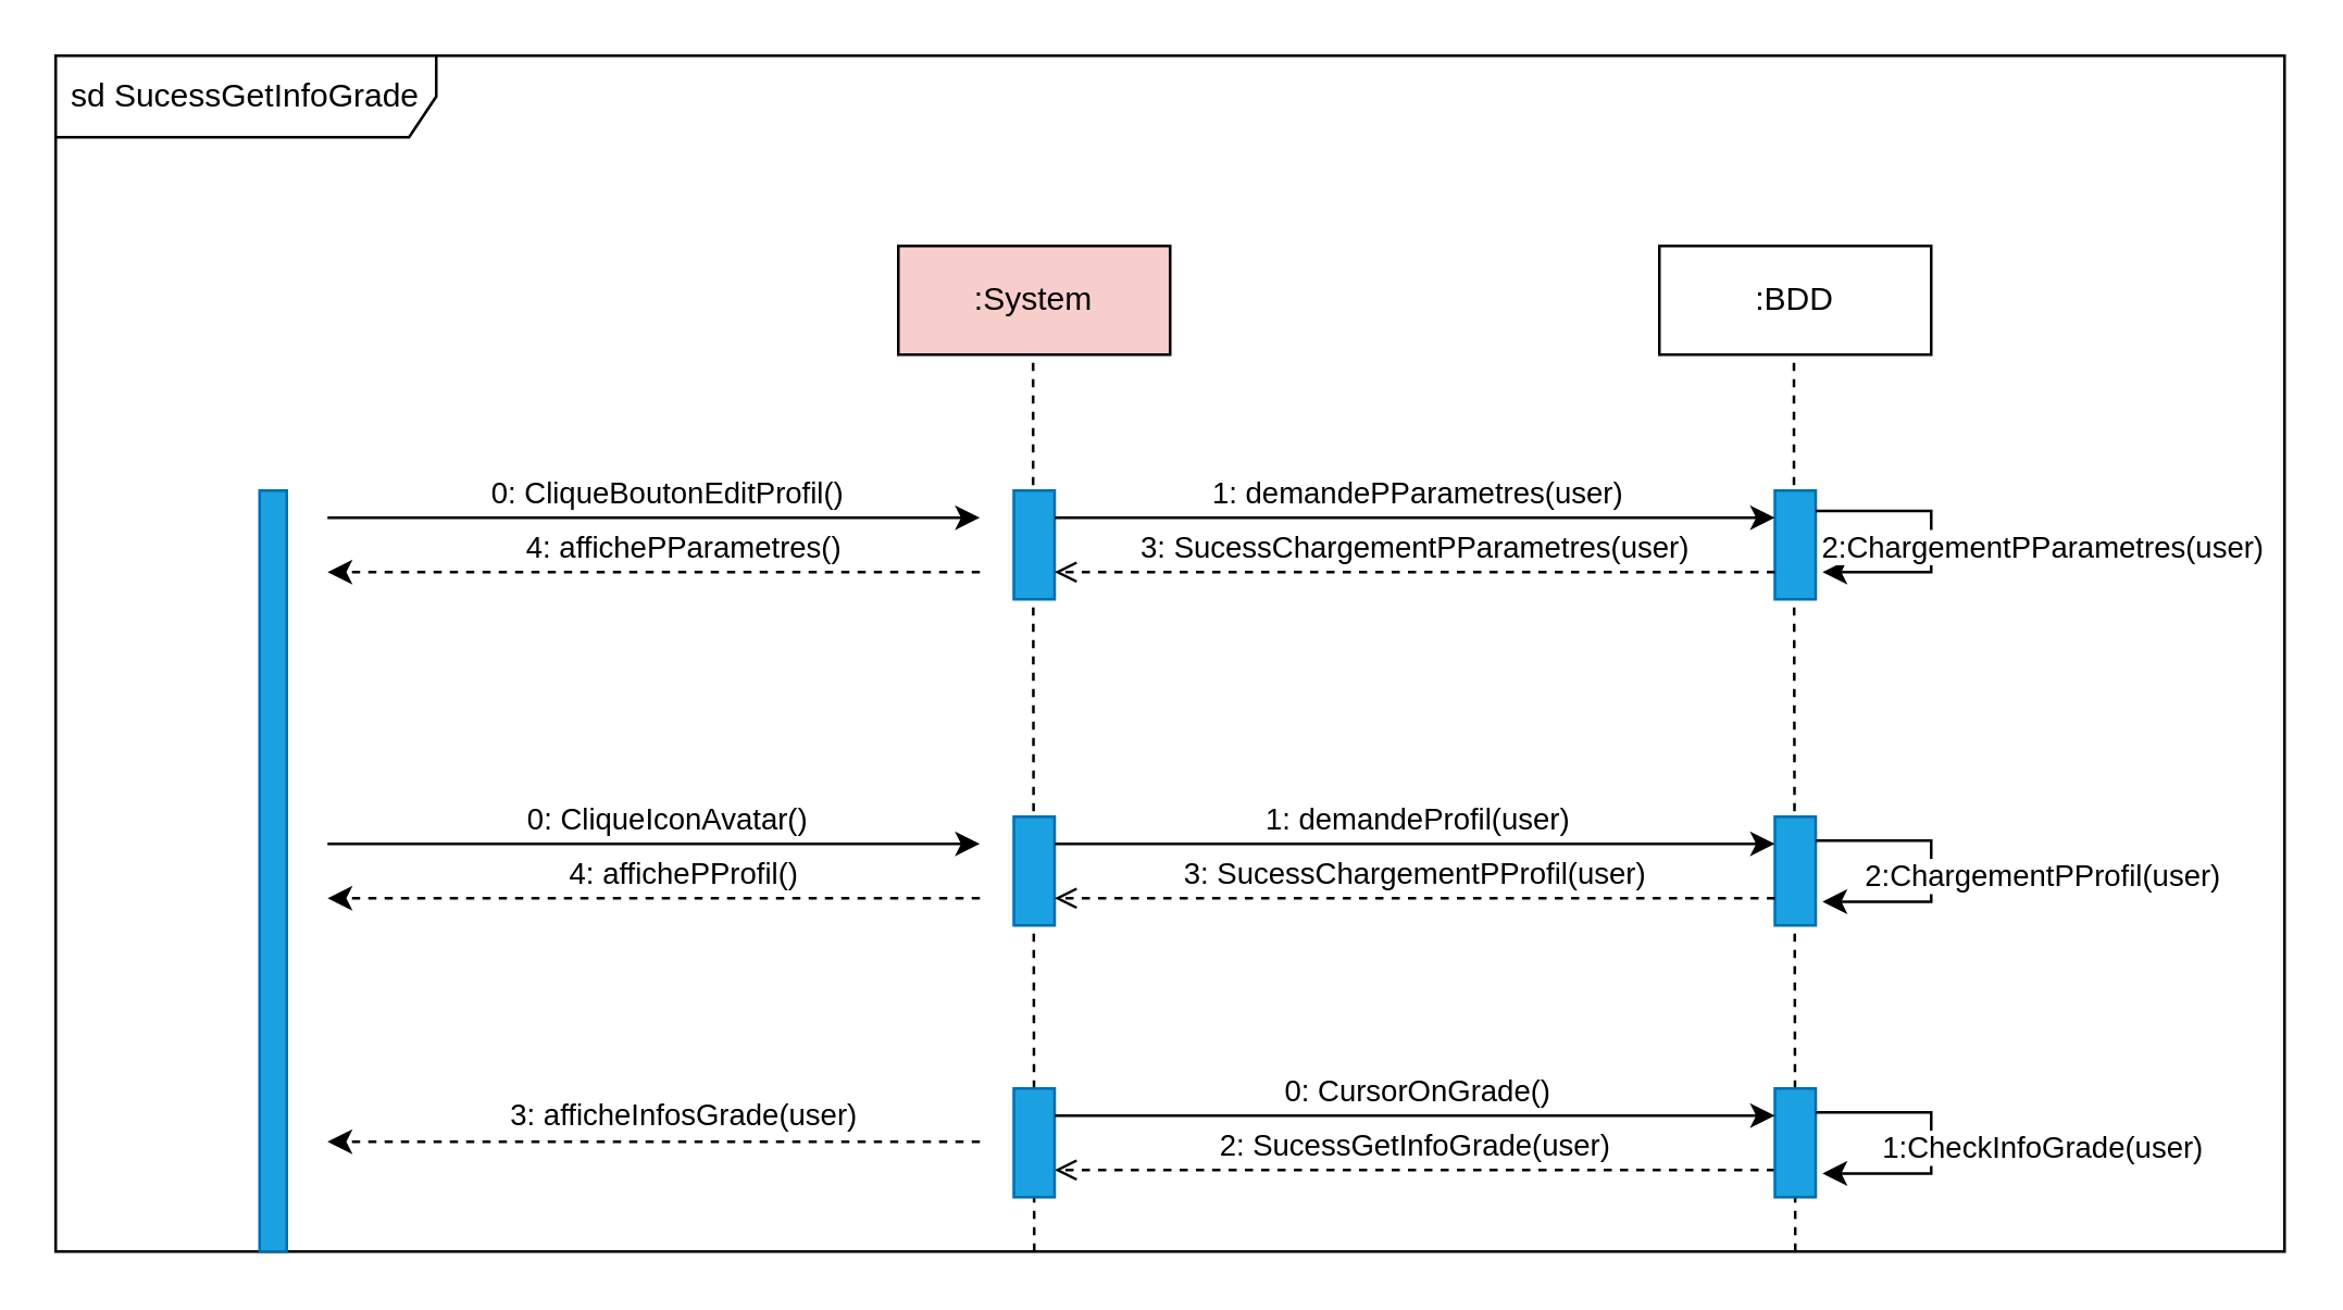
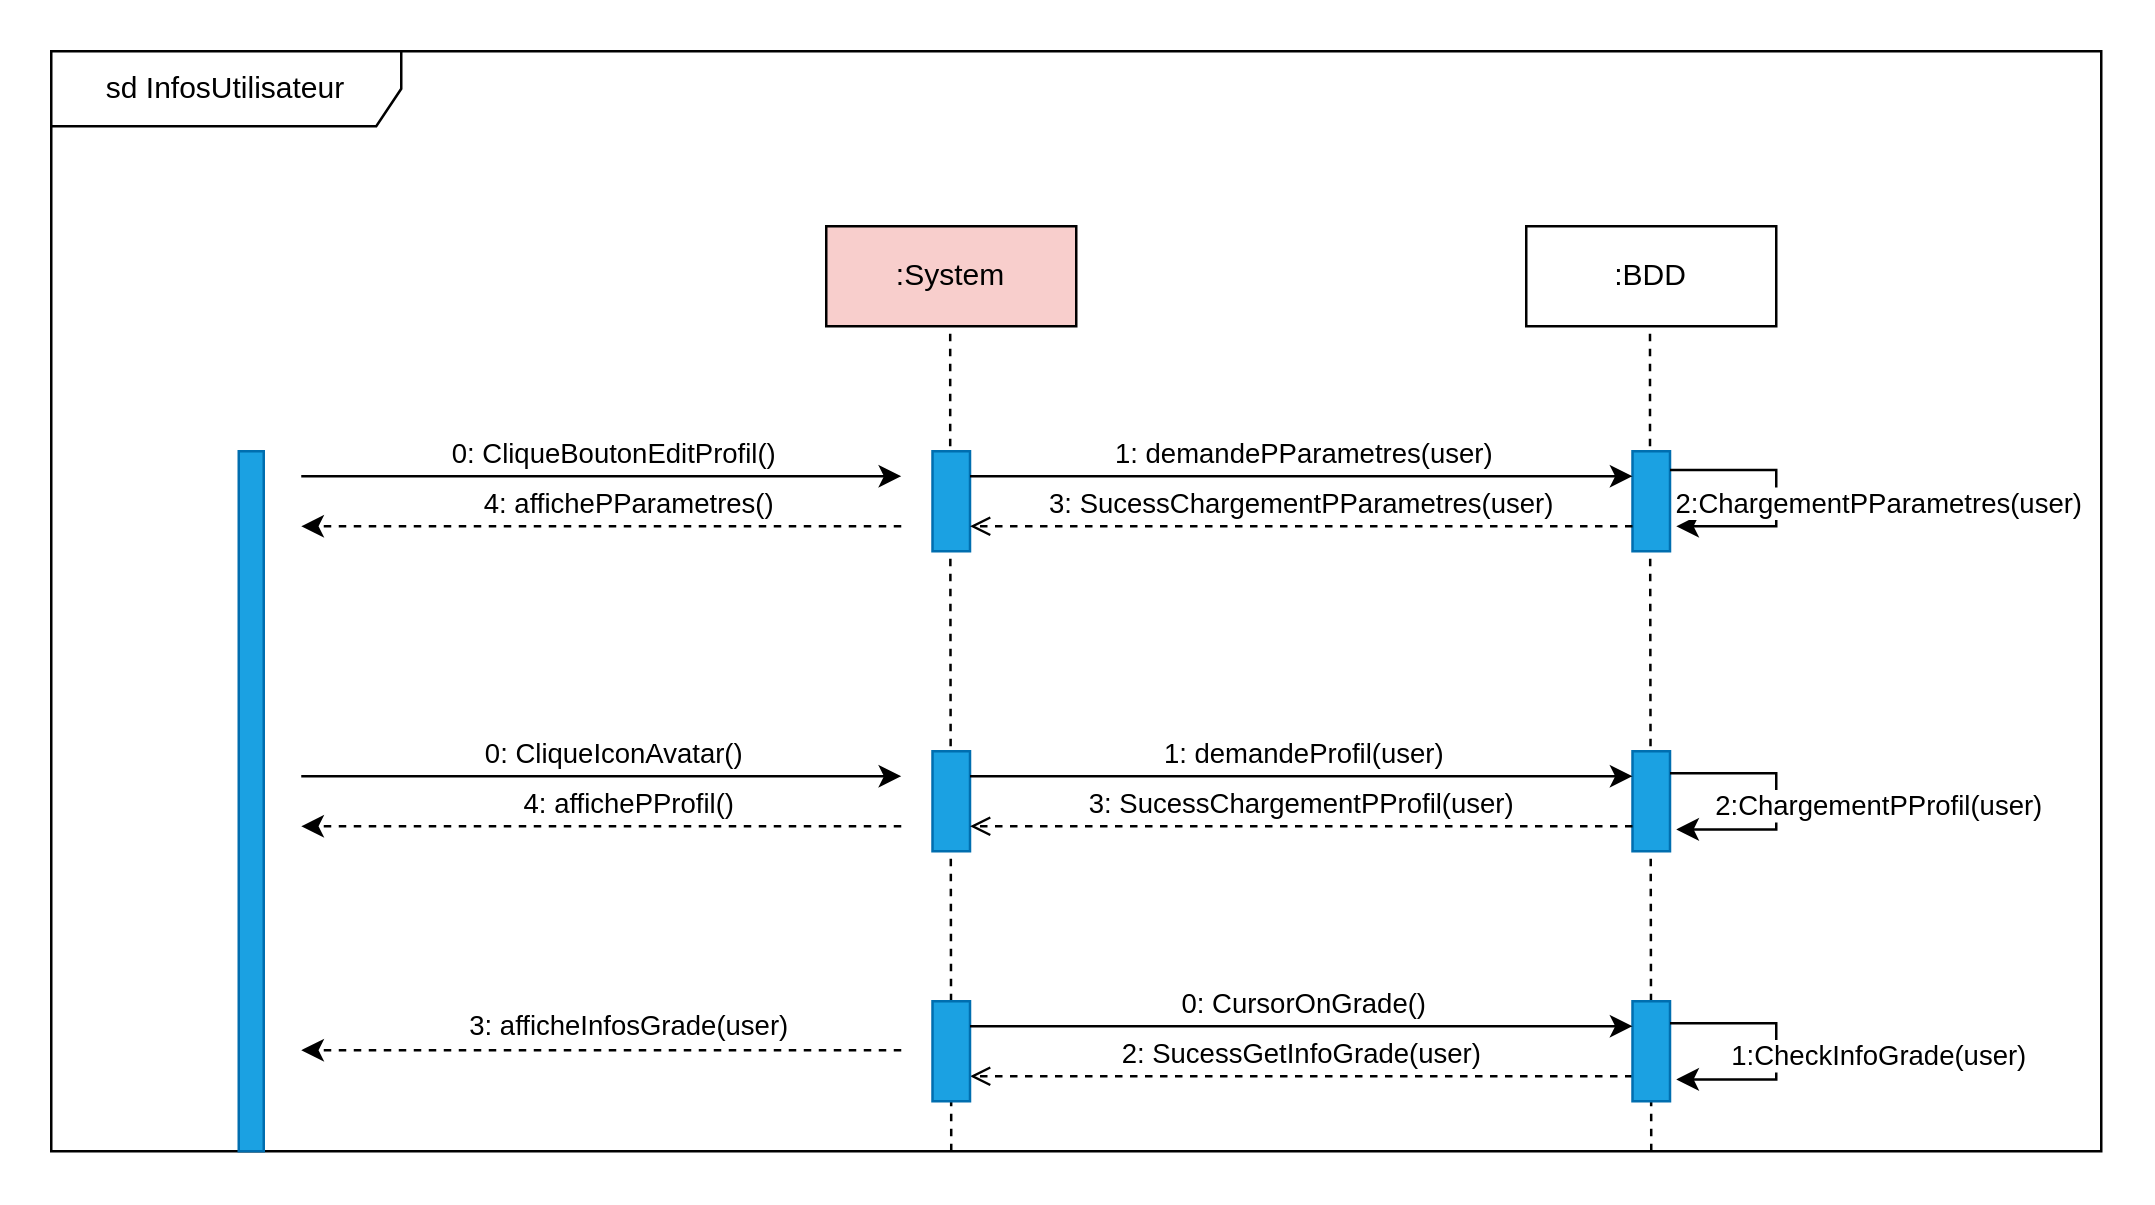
- <mxCell id="2" value="sd SucessGetInfoGrade" style="shape=umlFrame;whiteSpace=wrap;html=1;fontColor=#000000;width=140;height=30;movable=0;resizable=0;rotatable=0;deletable=0;editable=0;connectable=0;" parent="1" vertex="1"><mxGeometry width="820" height="440" as="geometry" x="20" y="20" /></mxCell>
+ <mxCell id="2" value="sd InfosUtilisateur" style="shape=umlFrame;whiteSpace=wrap;html=1;fontColor=#000000;width=140;height=30;movable=0;resizable=0;rotatable=0;deletable=0;editable=0;connectable=0;" parent="1" vertex="1"><mxGeometry width="820" height="440" as="geometry" x="20" y="20" /></mxCell>
